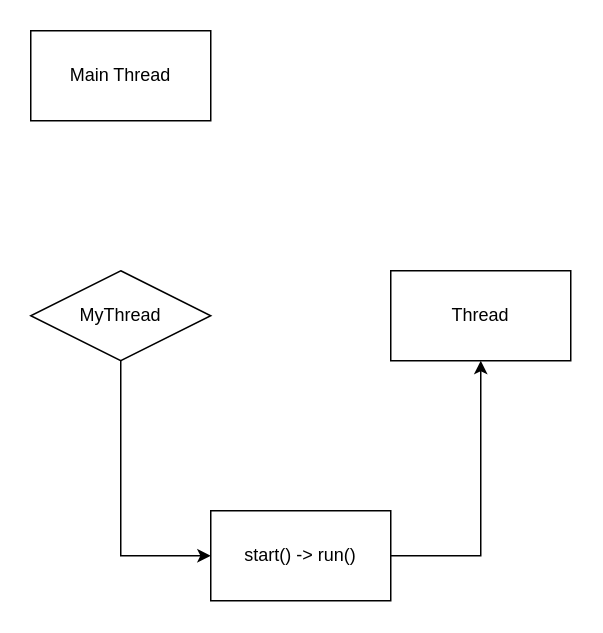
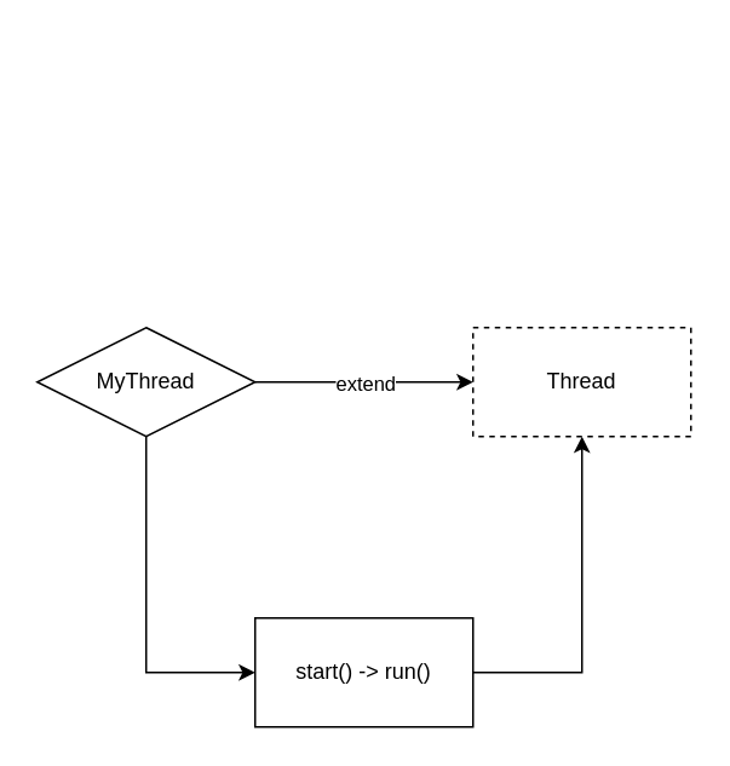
- <mxCell id="2" value="Main Thread" style="rounded=0;whiteSpace=wrap;html=1;" vertex="1" parent="1"><mxGeometry x="20" y="20" width="120" height="60" as="geometry" /></mxCell>
+ <mxCell id="3" style="edgeStyle=orthogonalEdgeStyle;rounded=0;orthogonalLoop=1;jettySize=auto;html=1;entryX=0;entryY=0.5;entryDx=0;entryDy=0;" edge="1" parent="1" source="6" target="7"><mxGeometry relative="1" as="geometry" /></mxCell>
+ <mxCell id="4" value="extend" style="edgeLabel;html=1;align=center;verticalAlign=middle;resizable=0;points=[];" vertex="1" connectable="0" parent="3"><mxGeometry x="0.433" y="-2" relative="1" as="geometry"><mxPoint x="-26" y="-2" as="offset" /></mxGeometry></mxCell>
- <mxCell id="7" value="Thread" style="rounded=0;whiteSpace=wrap;html=1;" vertex="1" parent="1"><mxGeometry x="260" y="180" width="120" height="60" as="geometry" /></mxCell>
+ <mxCell id="7" value="Thread" style="rounded=0;whiteSpace=wrap;html=1;dashed=1;" vertex="1" parent="1"><mxGeometry x="260" y="180" width="120" height="60" as="geometry" /></mxCell>
